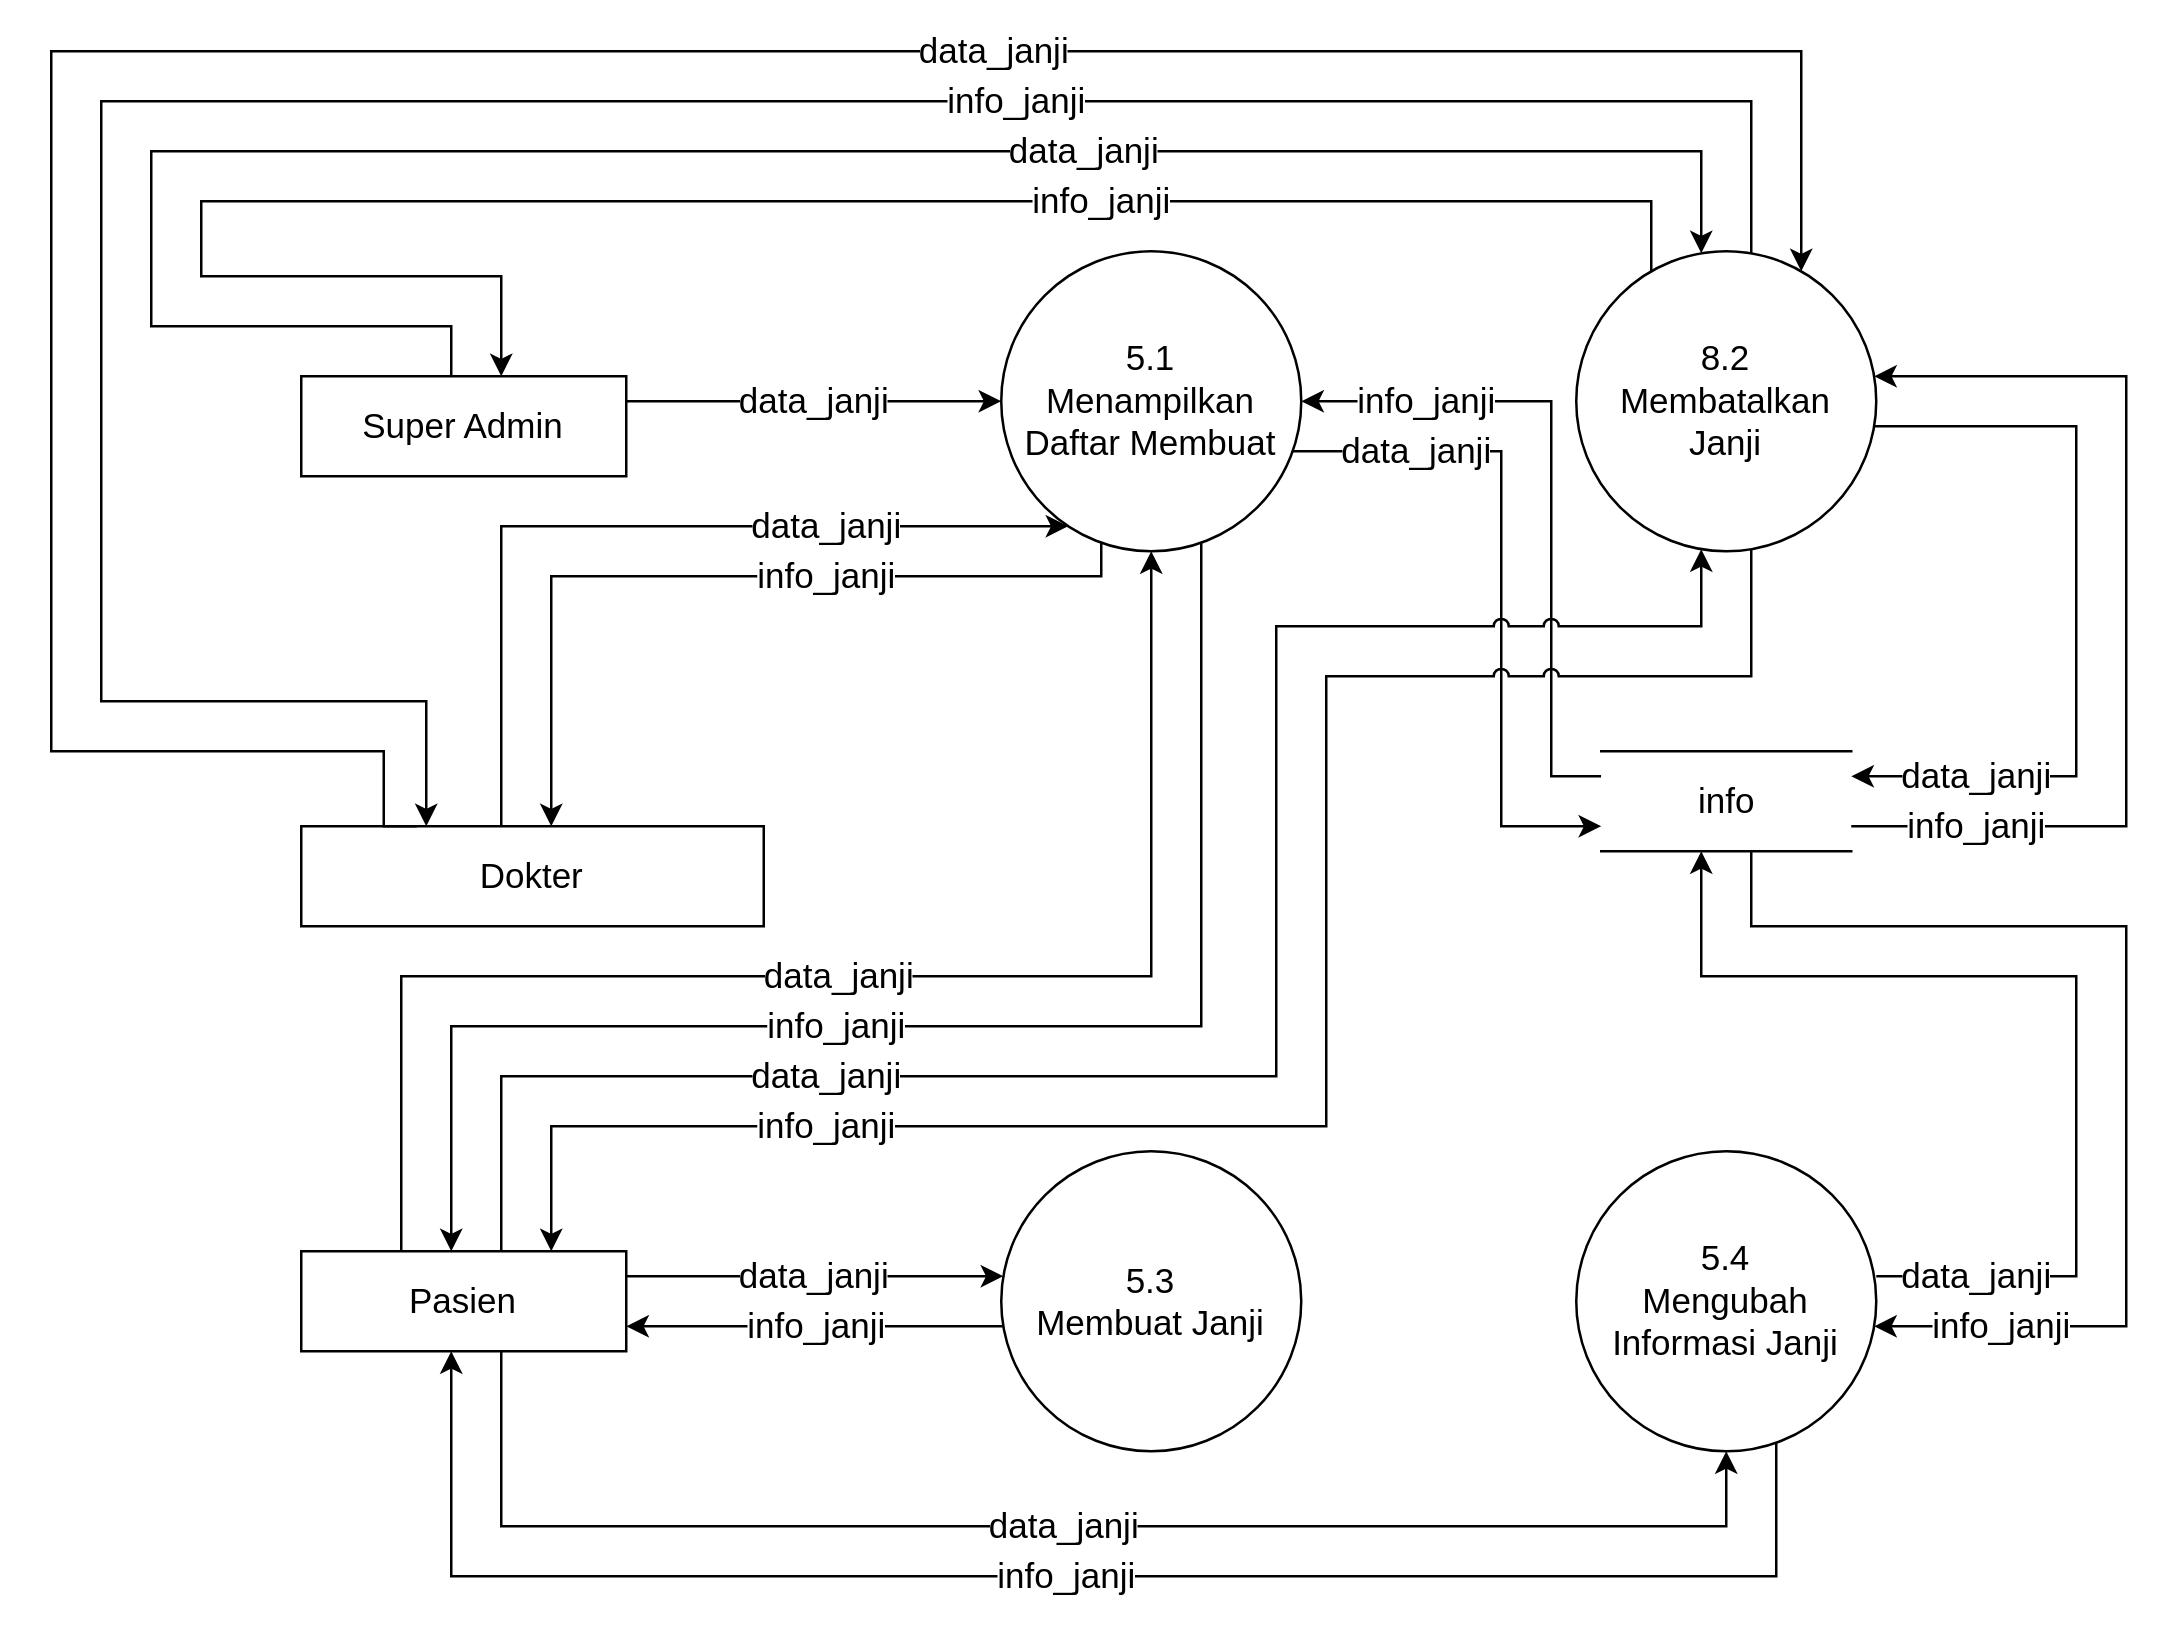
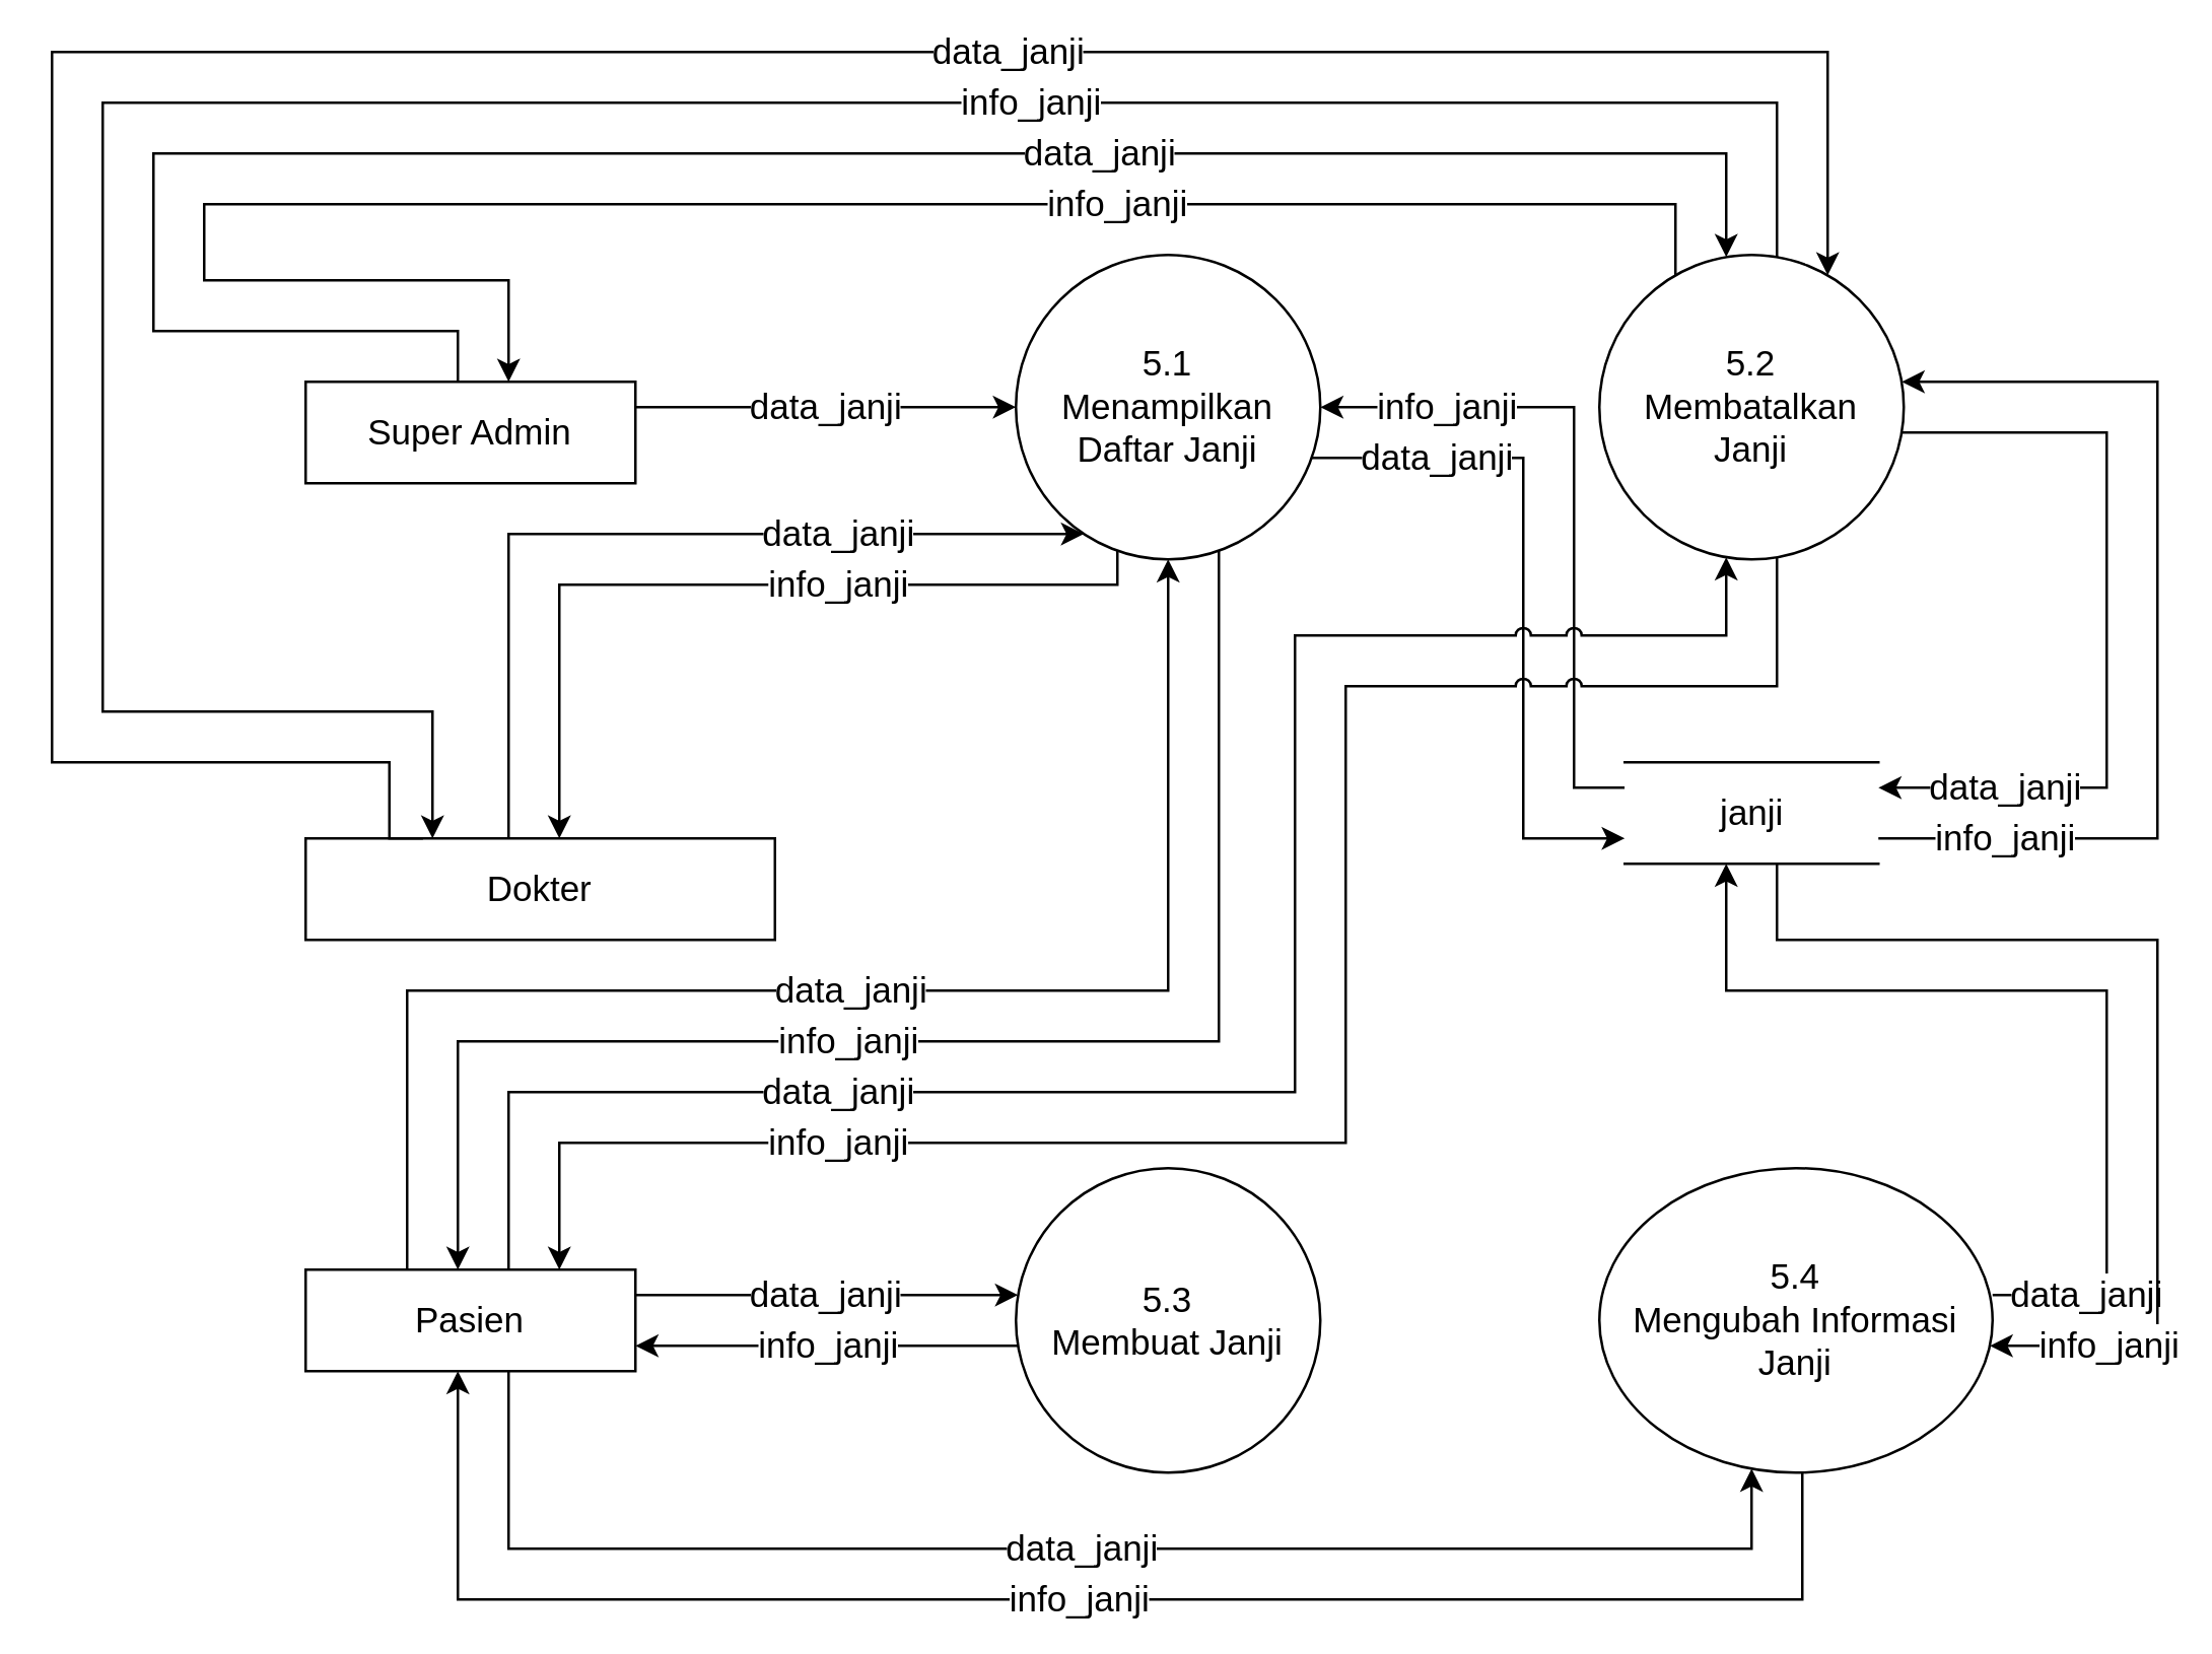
- <mxCell id="2" value="&lt;font style=&quot;font-size: 14px;&quot;&gt;5.1&lt;br style=&quot;font-size: 14px;&quot;&gt;Menampilkan Daftar Membuat&lt;br style=&quot;font-size: 14px;&quot;&gt;&lt;/font&gt;" style="ellipse;whiteSpace=wrap;html=1;aspect=fixed;fontSize=14;" parent="1" vertex="1"><mxGeometry x="400" y="100" width="120" height="120" as="geometry" /></mxCell>
+ <mxCell id="2" value="&lt;font style=&quot;font-size: 14px;&quot;&gt;5.1&lt;br style=&quot;font-size: 14px;&quot;&gt;Menampilkan Daftar Janji&lt;br style=&quot;font-size: 14px;&quot;&gt;&lt;/font&gt;" style="ellipse;whiteSpace=wrap;html=1;aspect=fixed;fontSize=14;" parent="1" vertex="1"><mxGeometry x="400" y="100" width="120" height="120" as="geometry" /></mxCell>
- <mxCell id="11" value="&lt;font style=&quot;font-size: 14px;&quot;&gt;8.2&lt;br style=&quot;font-size: 14px;&quot;&gt;Membatalkan &lt;br style=&quot;font-size: 14px;&quot;&gt;Janji&lt;br style=&quot;font-size: 14px;&quot;&gt;&lt;/font&gt;" style="ellipse;whiteSpace=wrap;html=1;aspect=fixed;fontSize=14;" parent="1" vertex="1"><mxGeometry x="630" y="100" width="120" height="120" as="geometry" /></mxCell>
+ <mxCell id="11" value="&lt;font style=&quot;font-size: 14px;&quot;&gt;5.2&lt;br style=&quot;font-size: 14px;&quot;&gt;Membatalkan &lt;br style=&quot;font-size: 14px;&quot;&gt;Janji&lt;br style=&quot;font-size: 14px;&quot;&gt;&lt;/font&gt;" style="ellipse;whiteSpace=wrap;html=1;aspect=fixed;fontSize=14;" parent="1" vertex="1"><mxGeometry x="630" y="100" width="120" height="120" as="geometry" /></mxCell>
- <mxCell id="7" value="info" style="html=1;dashed=0;whitespace=wrap;shape=partialRectangle;right=0;left=0;fontSize=14;" parent="1" vertex="1"><mxGeometry x="640" y="300" width="100" height="40" as="geometry" /></mxCell>
+ <mxCell id="7" value="janji" style="html=1;dashed=0;whitespace=wrap;shape=partialRectangle;right=0;left=0;fontSize=14;" parent="1" vertex="1"><mxGeometry x="640" y="300" width="100" height="40" as="geometry" /></mxCell>
- <mxCell id="26" value="&lt;font style=&quot;font-size: 14px;&quot;&gt;5.4&lt;br style=&quot;font-size: 14px;&quot;&gt;Mengubah Informasi Janji&lt;br style=&quot;font-size: 14px;&quot;&gt;&lt;/font&gt;" style="ellipse;whiteSpace=wrap;html=1;aspect=fixed;fontSize=14;" parent="1" vertex="1"><mxGeometry x="630" y="460" width="120" height="120" as="geometry" /></mxCell>
+ <mxCell id="26" value="&lt;font style=&quot;font-size: 14px;&quot;&gt;5.4&lt;br style=&quot;font-size: 14px;&quot;&gt;Mengubah Informasi Janji&lt;br style=&quot;font-size: 14px;&quot;&gt;&lt;/font&gt;" style="ellipse;whiteSpace=wrap;html=1;aspect=fixed;fontSize=14;" parent="1" vertex="1"><mxGeometry x="630" y="460" width="155" height="120" as="geometry" /></mxCell>
